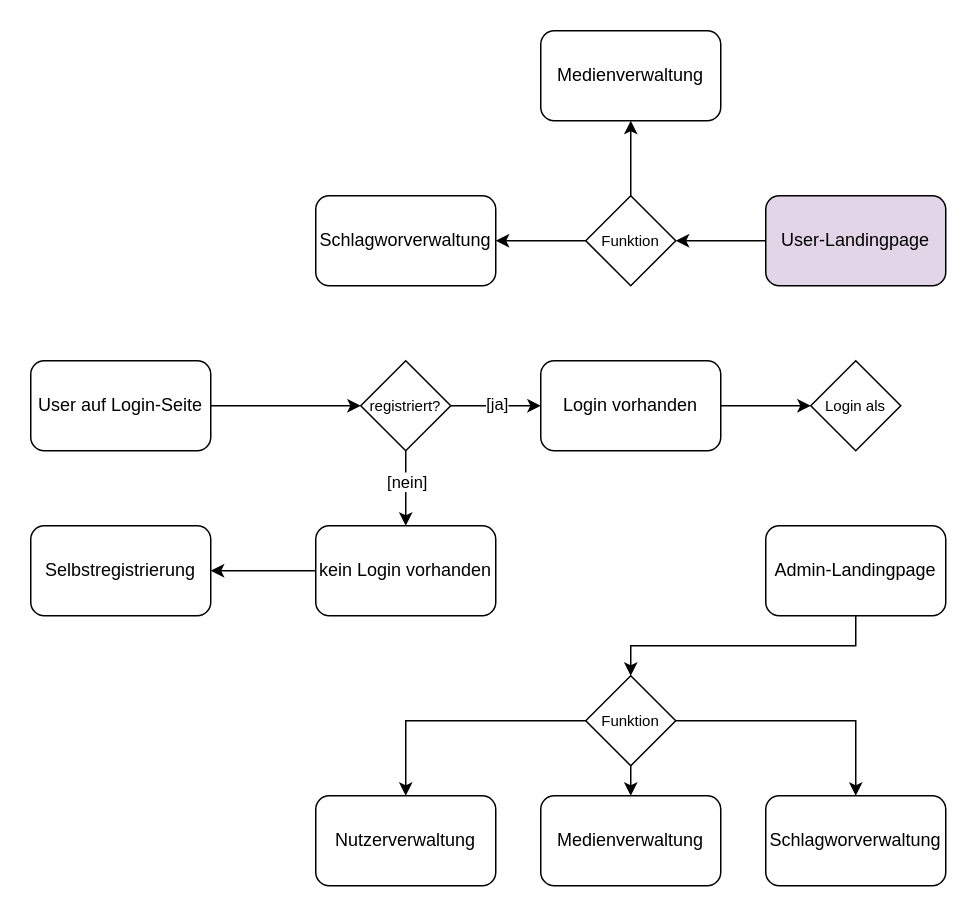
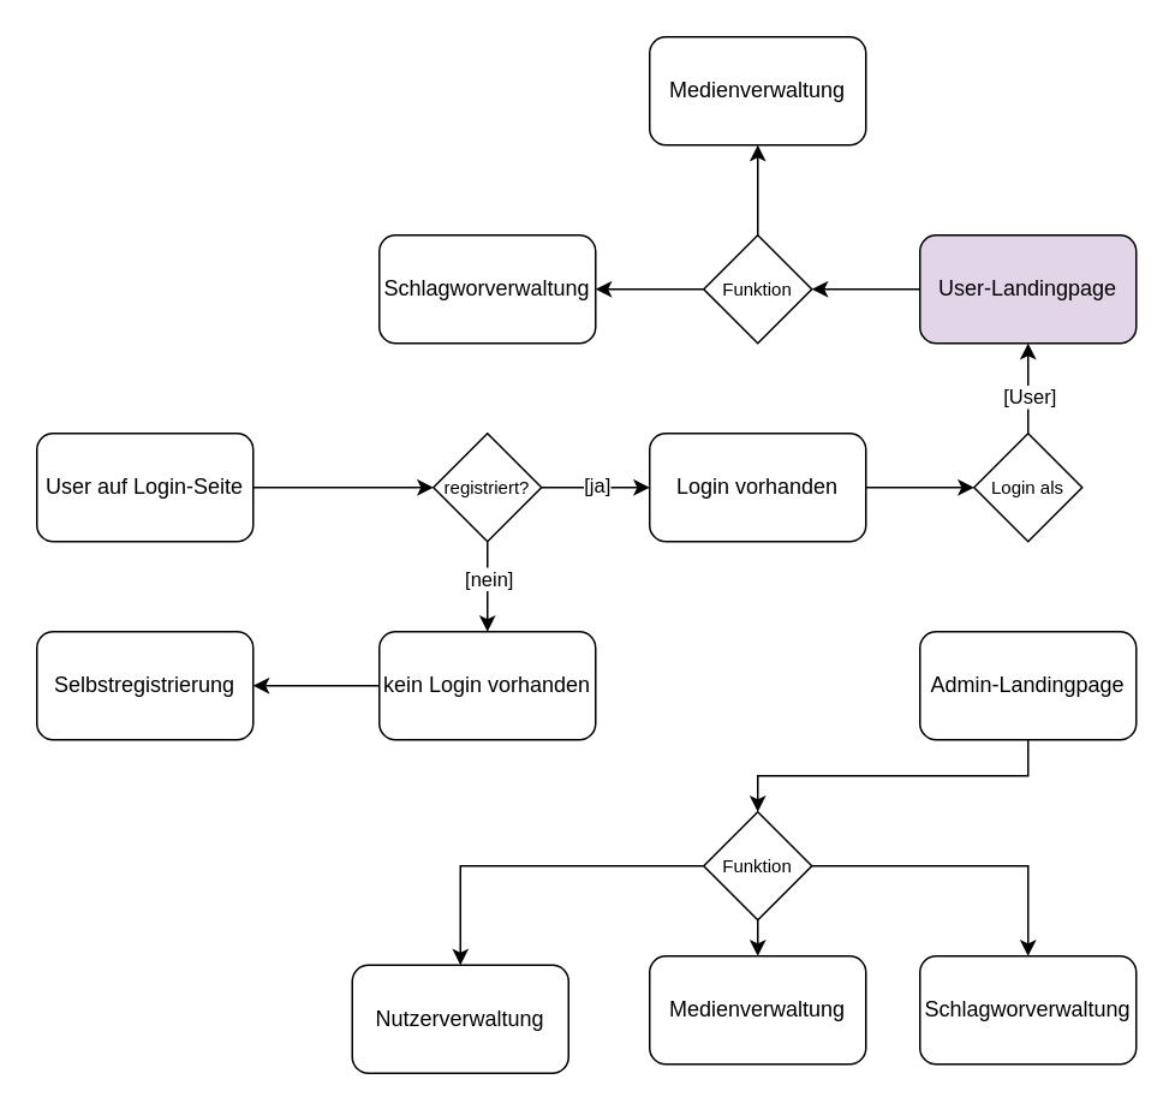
+ <mxCell id="4" style="edgeStyle=orthogonalEdgeStyle;rounded=0;orthogonalLoop=1;jettySize=auto;html=1;exitX=0.5;exitY=0;exitDx=0;exitDy=0;entryX=0.5;entryY=1;entryDx=0;entryDy=0;" edge="1" parent="1" source="6" target="10"><mxGeometry relative="1" as="geometry" /></mxCell>
+ <mxCell id="5" value="[User]" style="edgeLabel;html=1;align=center;verticalAlign=middle;resizable=0;points=[];" vertex="1" connectable="0" parent="4"><mxGeometry x="-0.155" relative="1" as="geometry"><mxPoint as="offset" /></mxGeometry></mxCell>
- <mxCell id="25" value="Nutzerverwaltung" style="rounded=1;whiteSpace=wrap;html=1;" vertex="1" parent="1"><mxGeometry x="210" y="530" width="120" height="60" as="geometry" /></mxCell>
+ <mxCell id="25" value="Nutzerverwaltung" style="rounded=1;whiteSpace=wrap;html=1;" vertex="1" parent="1"><mxGeometry x="195" y="535" width="120" height="60" as="geometry" /></mxCell>
